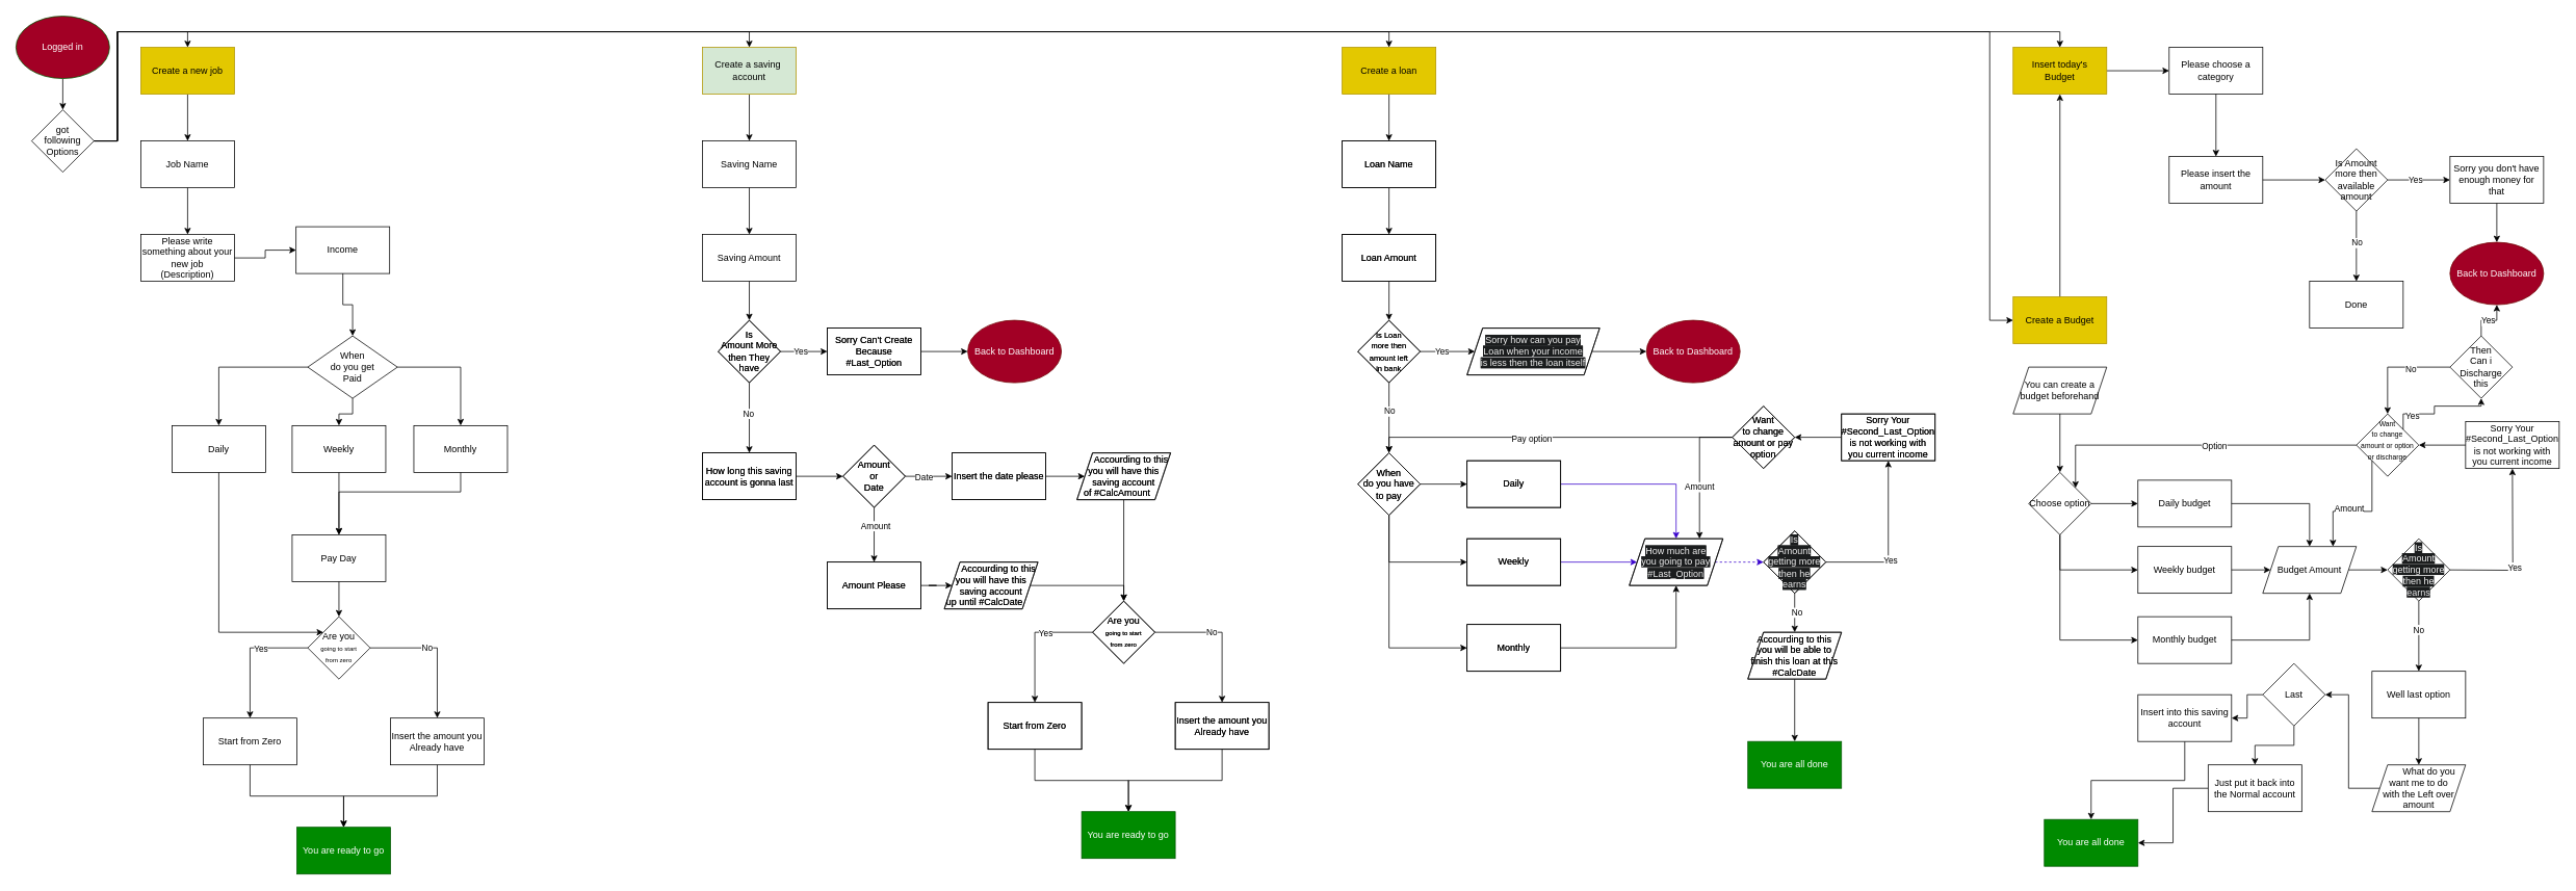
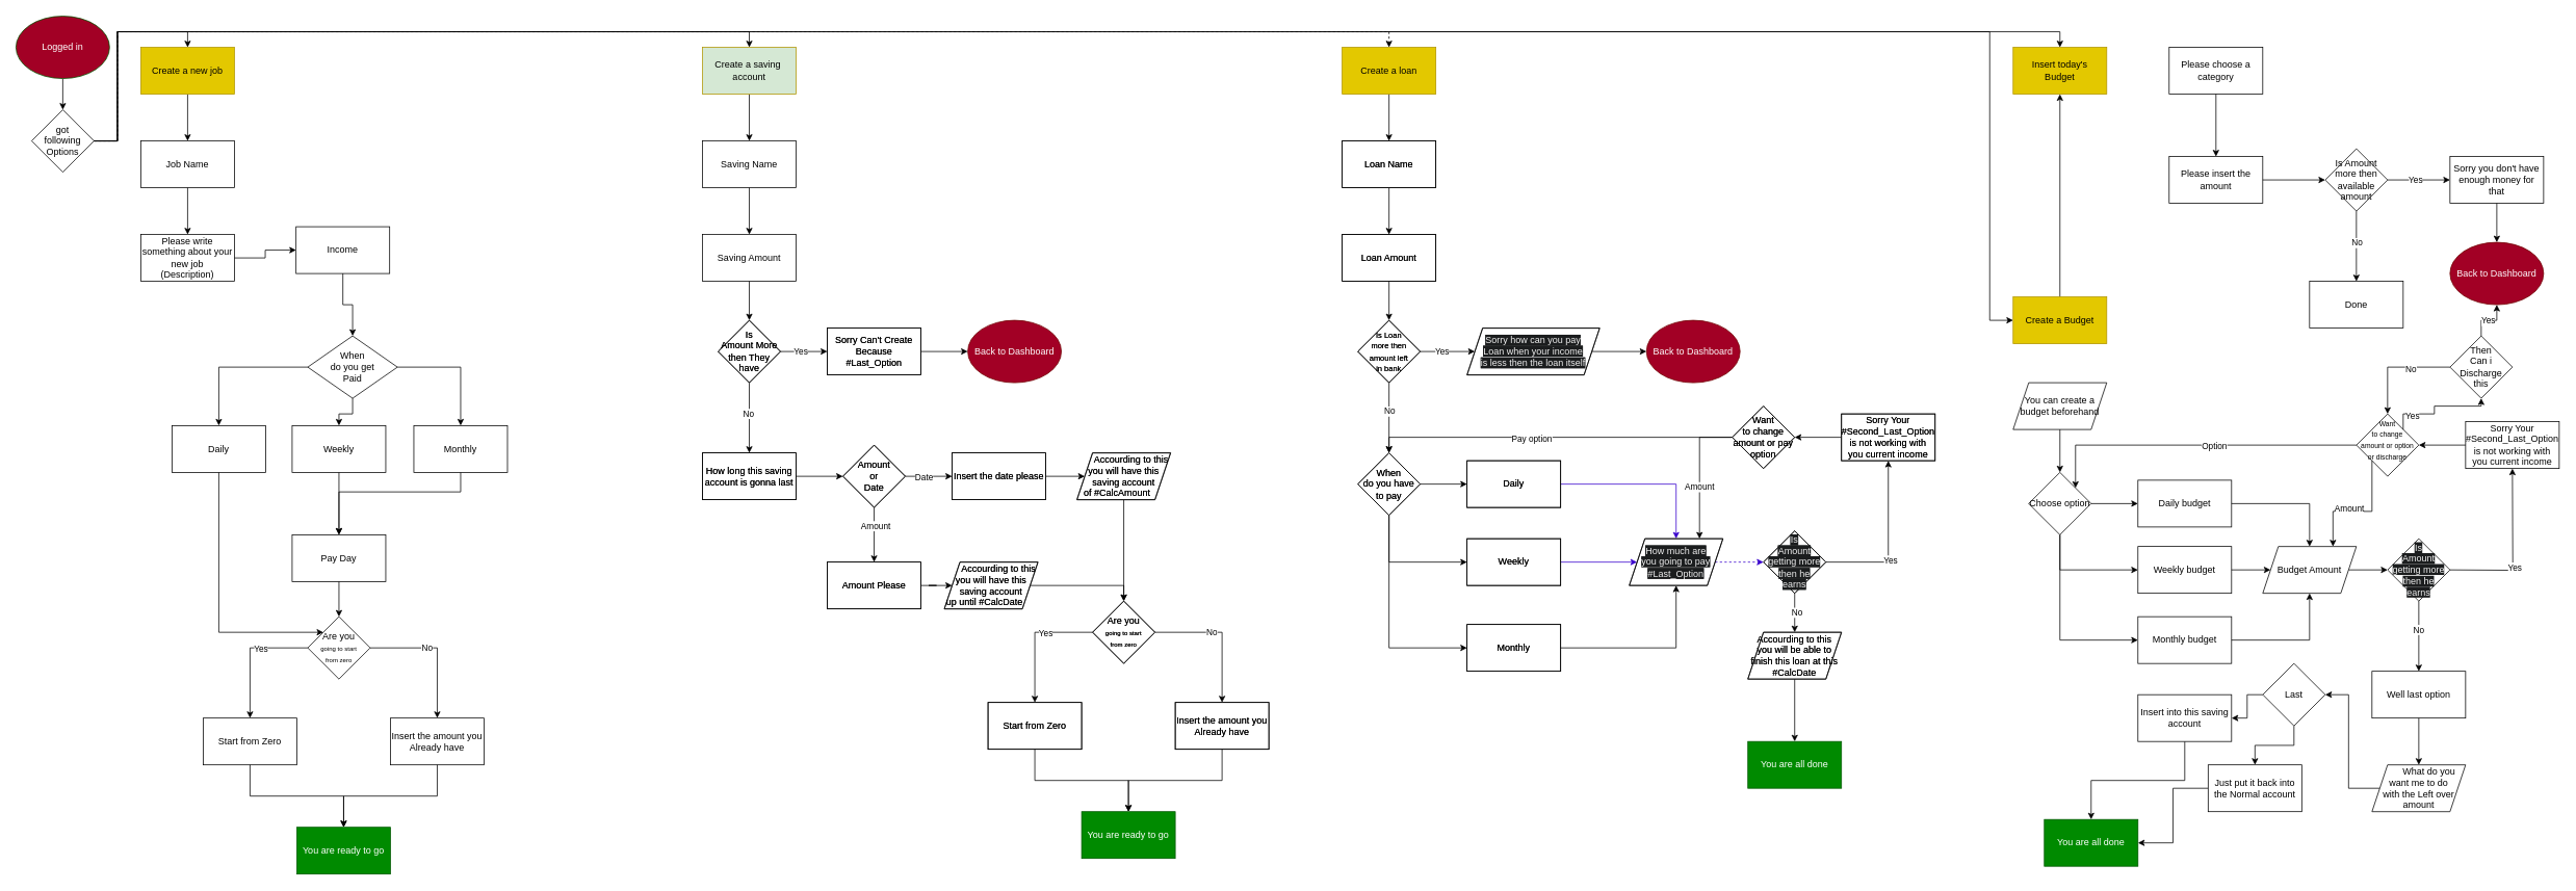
- <mxCell id="6" style="edgeStyle=orthogonalEdgeStyle;rounded=0;orthogonalLoop=1;jettySize=auto;html=1;entryX=0.5;entryY=0;entryDx=0;entryDy=0;" edge="1" parent="1" source="9" target="15"><mxGeometry relative="1" as="geometry"><Array as="points"><mxPoint x="150" y="180" /><mxPoint x="150" y="40" /><mxPoint x="1780" y="40" /></Array></mxGeometry></mxCell>
+ <mxCell id="6" style="edgeStyle=orthogonalEdgeStyle;rounded=0;orthogonalLoop=1;jettySize=auto;html=1;entryX=0.5;entryY=0;entryDx=0;entryDy=0;dashed=1;" edge="1" parent="1" source="9" target="15"><mxGeometry relative="1" as="geometry"><Array as="points"><mxPoint x="150" y="180" /><mxPoint x="150" y="40" /><mxPoint x="1780" y="40" /></Array></mxGeometry></mxCell>
- <mxCell id="16" value="" style="edgeStyle=orthogonalEdgeStyle;rounded=0;orthogonalLoop=1;jettySize=auto;html=1;" edge="1" parent="1" source="17" target="123"><mxGeometry relative="1" as="geometry" /></mxCell>
- <mxCell id="162" value="You can create a budget beforehand" style="shape=parallelogram;perimeter=parallelogramPerimeter;whiteSpace=wrap;html=1;fixedSize=1;fillColor=none;" vertex="1" parent="1"><mxGeometry x="2580" y="470" width="120" height="60" as="geometry" /></mxCell>
+ <mxCell id="162" value="You can create a budget beforehand" style="shape=parallelogram;perimeter=parallelogramPerimeter;whiteSpace=wrap;html=1;fixedSize=1;fillColor=none;" vertex="1" parent="1"><mxGeometry x="2580" y="490" width="120" height="60" as="geometry" /></mxCell>
